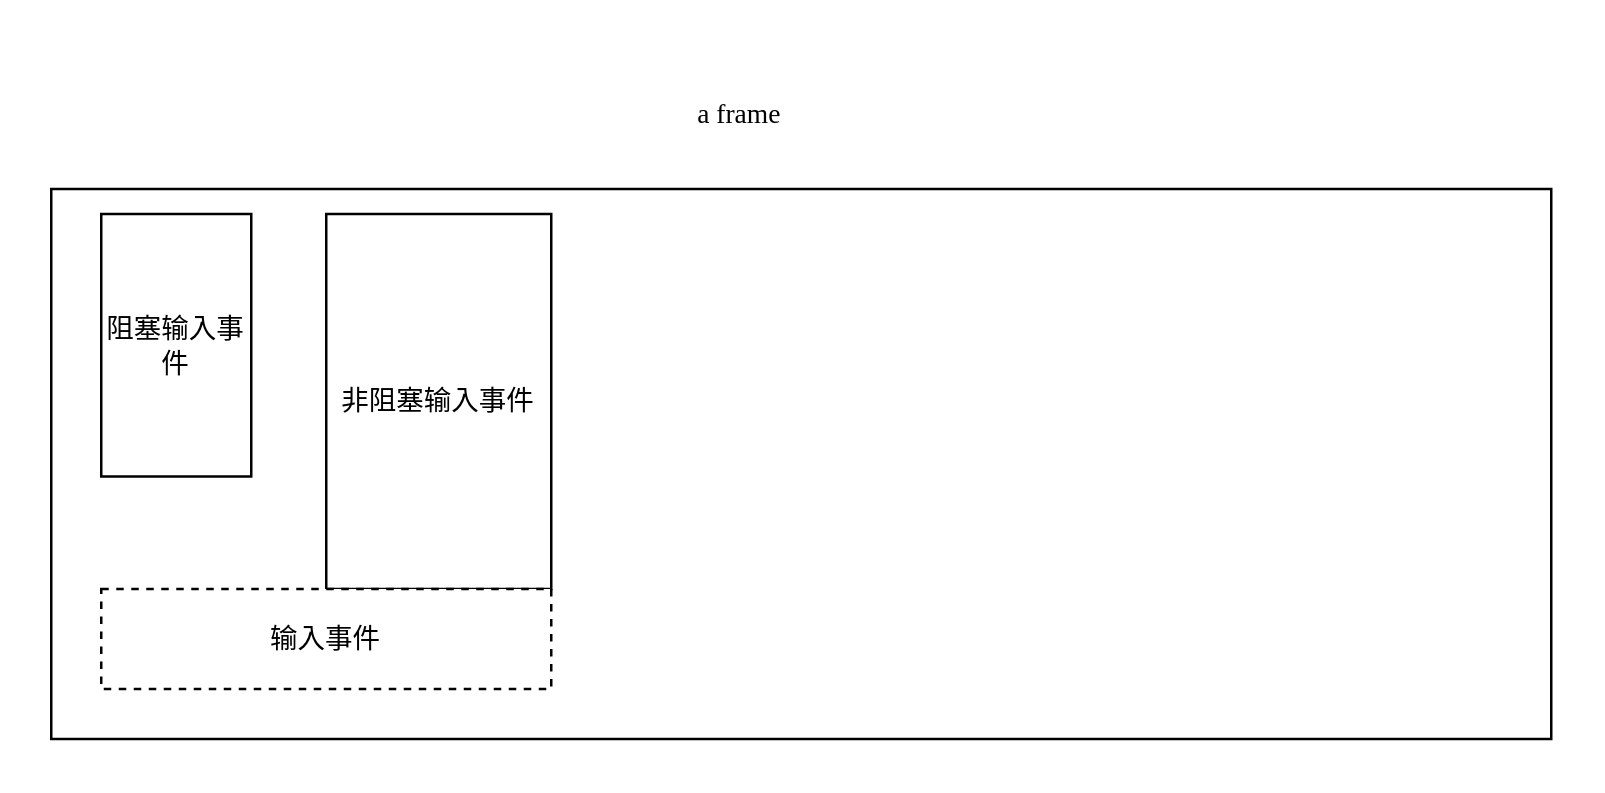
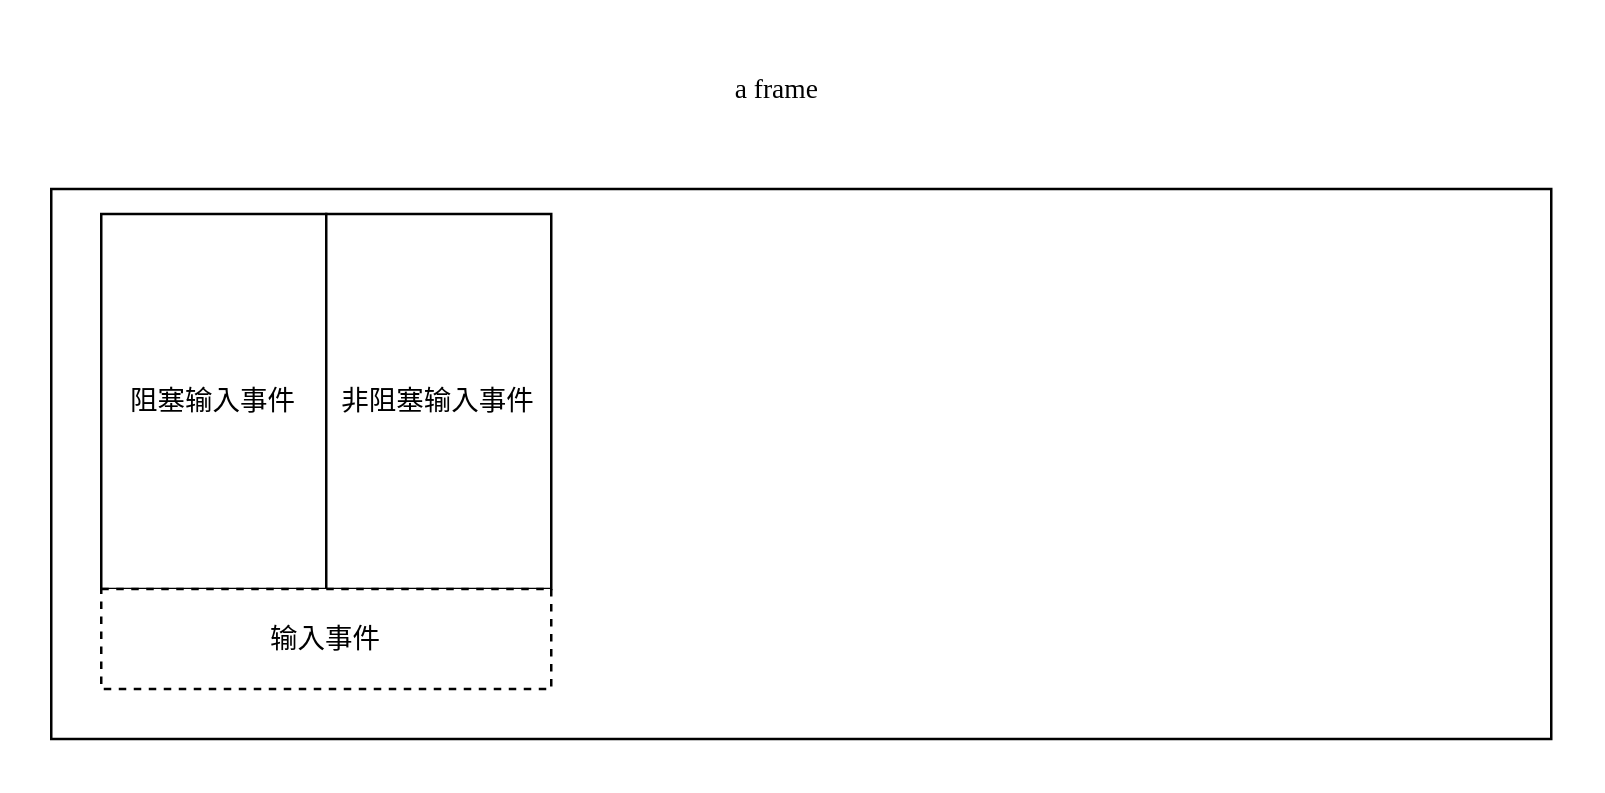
- <mxCell id="3" value="a frame" style="text;html=1;align=center;verticalAlign=middle;resizable=0;points=[];autosize=1;strokeColor=none;fillColor=none;fontSize=11;fontFamily=Architects Daughter;rounded=0;" vertex="1" parent="1"><mxGeometry x="260" y="30" width="70" height="30" as="geometry" /></mxCell>
+ <mxCell id="3" value="a frame" style="text;html=1;align=center;verticalAlign=middle;resizable=0;points=[];autosize=1;strokeColor=none;fillColor=none;fontSize=11;fontFamily=Architects Daughter;rounded=0;" vertex="1" parent="1"><mxGeometry x="275" y="20" width="70" height="30" as="geometry" /></mxCell>
- <mxCell id="4" value="阻塞输入事件" style="rounded=0;whiteSpace=wrap;html=1;hachureGap=4;jiggle=2;fontFamily=Architects Daughter;fontSource=https%3A%2F%2Ffonts.googleapis.com%2Fcss%3Ffamily%3DArchitects%2BDaughter;fontSize=11;container=0;" vertex="1" parent="1"><mxGeometry x="40" y="85" width="60" height="105" as="geometry"><mxRectangle x="100" y="385" width="50" height="40" as="alternateBounds" /></mxGeometry></mxCell>
+ <mxCell id="4" value="阻塞输入事件" style="rounded=0;whiteSpace=wrap;html=1;hachureGap=4;jiggle=2;fontFamily=Architects Daughter;fontSource=https%3A%2F%2Ffonts.googleapis.com%2Fcss%3Ffamily%3DArchitects%2BDaughter;fontSize=11;container=0;" vertex="1" parent="1"><mxGeometry x="40" y="85" width="90" height="150" as="geometry"><mxRectangle x="100" y="385" width="50" height="40" as="alternateBounds" /></mxGeometry></mxCell>
